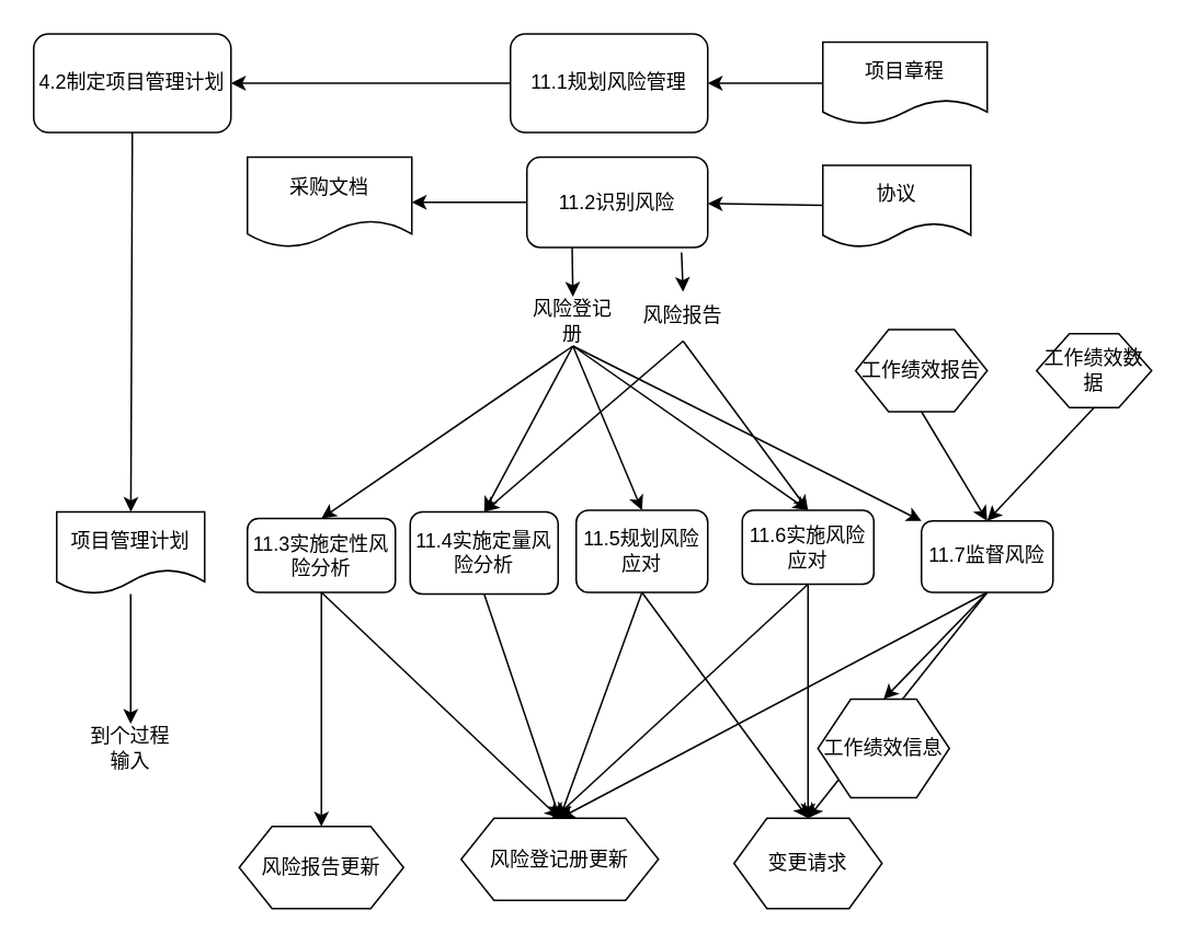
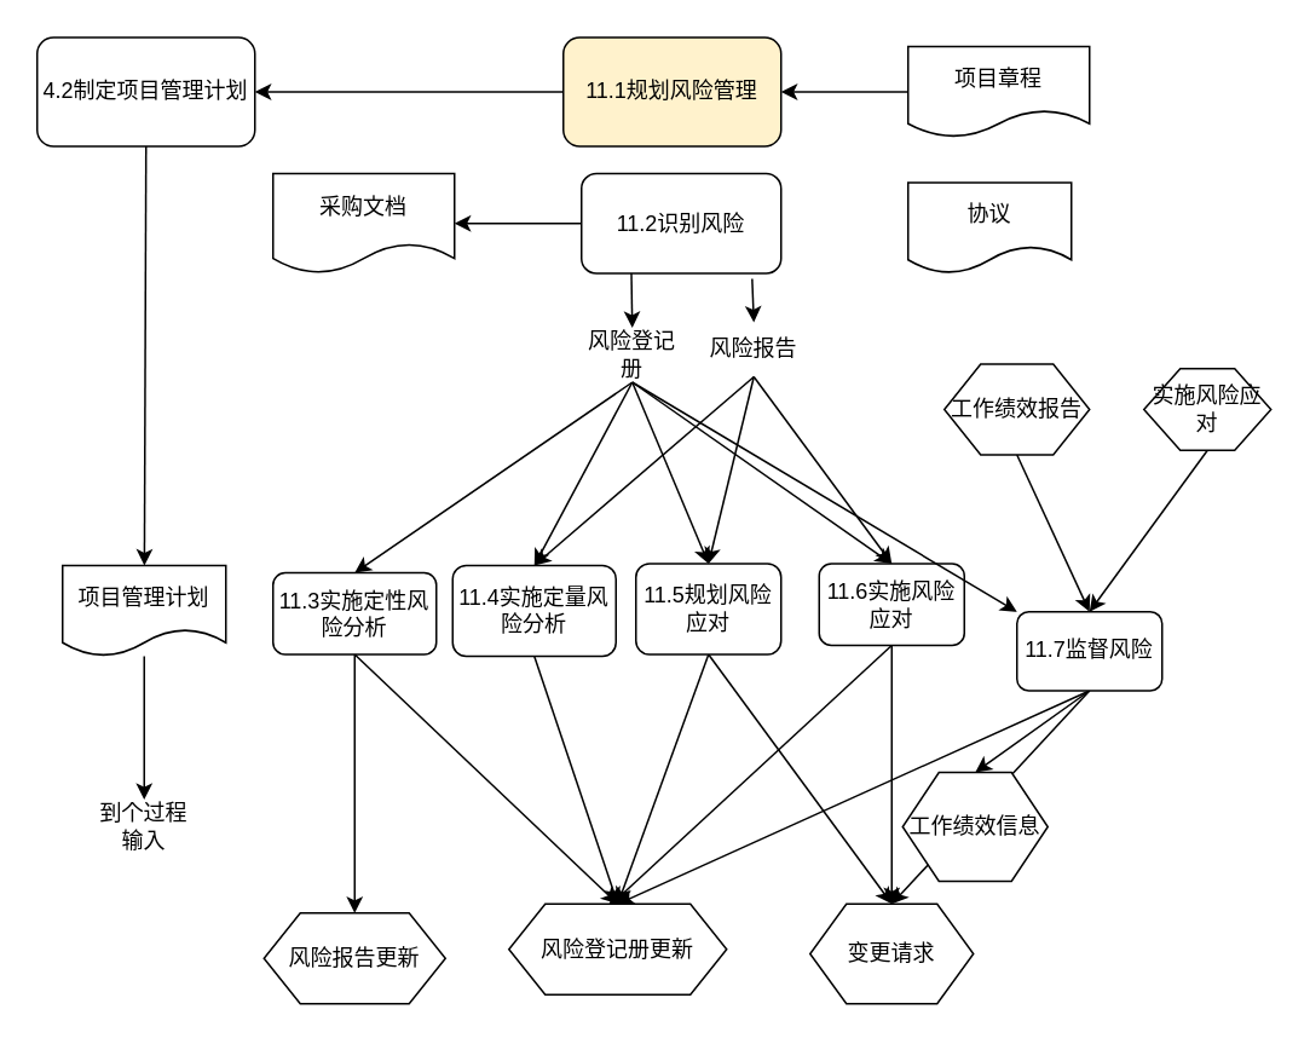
- <mxCell id="5" value="11.1规划风险管理" style="rounded=1;whiteSpace=wrap;html=1;" vertex="1" parent="1"><mxGeometry x="310" y="20" width="120" height="60" as="geometry" /></mxCell>
+ <mxCell id="5" value="11.1规划风险管理" style="rounded=1;whiteSpace=wrap;html=1;fillColor=#fff2cc;" vertex="1" parent="1"><mxGeometry x="310" y="20" width="120" height="60" as="geometry" /></mxCell>
- <mxCell id="8" value="" style="edgeStyle=none;html=1;" edge="1" parent="1" source="9" target="13"><mxGeometry relative="1" as="geometry" /></mxCell>
- <mxCell id="43" value="工作绩效数据" style="shape=hexagon;perimeter=hexagonPerimeter2;whiteSpace=wrap;html=1;fixedSize=1;" vertex="1" parent="1"><mxGeometry x="630" y="202.5" width="70" height="45" as="geometry" /></mxCell>
+ <mxCell id="43" value="实施风险应对" style="shape=hexagon;perimeter=hexagonPerimeter2;whiteSpace=wrap;html=1;fixedSize=1;" vertex="1" parent="1"><mxGeometry x="630" y="202.5" width="70" height="45" as="geometry" /></mxCell>
+ <mxCell id="37" style="edgeStyle=none;html=1;exitX=0.5;exitY=1;exitDx=0;exitDy=0;entryX=0.5;entryY=0;entryDx=0;entryDy=0;" edge="1" parent="1" source="39" target="17"><mxGeometry relative="1" as="geometry" /></mxCell>
- <mxCell id="29" value="11.7监督风险" style="rounded=1;whiteSpace=wrap;html=1;" vertex="1" parent="1"><mxGeometry x="560" y="316.5" width="80" height="43.5" as="geometry" /></mxCell>
+ <mxCell id="29" value="11.7监督风险" style="rounded=1;whiteSpace=wrap;html=1;" vertex="1" parent="1"><mxGeometry x="560" y="336.5" width="80" height="43.5" as="geometry" /></mxCell>
